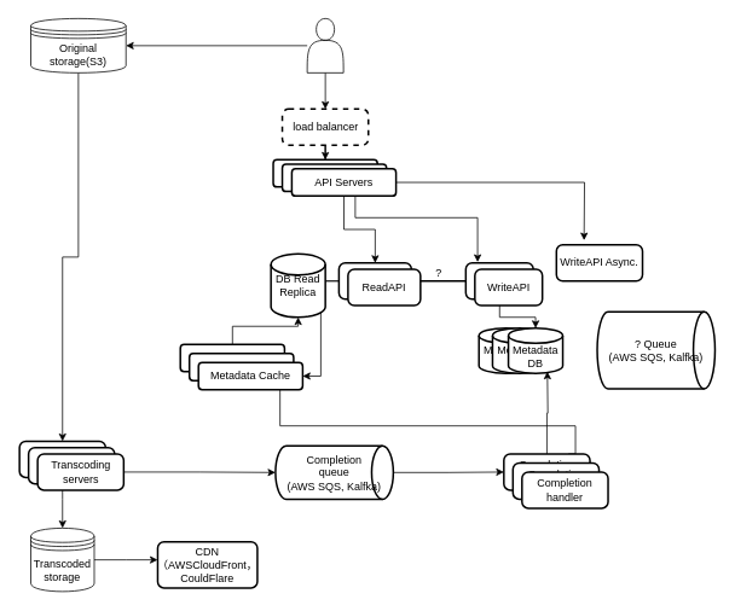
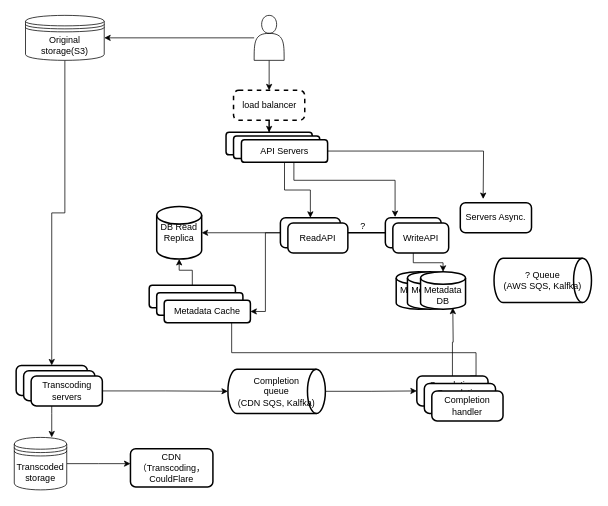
- <mxCell id="43" value="WriteAPI Async." style="rounded=1;whiteSpace=wrap;html=1;absoluteArcSize=1;arcSize=14;strokeWidth=2;" vertex="1" parent="1"><mxGeometry x="613" y="270" width="95" height="40" as="geometry" /></mxCell>
+ <mxCell id="43" value="Servers Async." style="rounded=1;whiteSpace=wrap;html=1;absoluteArcSize=1;arcSize=14;strokeWidth=2;" vertex="1" parent="1"><mxGeometry x="613" y="270" width="95" height="40" as="geometry" /></mxCell>
- <mxCell id="42" value="DB Read&lt;br&gt;Replica" style="strokeWidth=2;html=1;shape=mxgraph.flowchart.database;whiteSpace=wrap;" vertex="1" parent="1"><mxGeometry x="298" y="280" width="60" height="70" as="geometry" /></mxCell>
+ <mxCell id="42" value="DB Read&lt;br&gt;Replica" style="strokeWidth=2;html=1;shape=mxgraph.flowchart.database;whiteSpace=wrap;" vertex="1" parent="1"><mxGeometry x="208" y="275" width="60" height="70" as="geometry" /></mxCell>
- <mxCell id="44" value="? Queue &lt;br&gt;(AWS SQS, Kalfka)" style="strokeWidth=2;html=1;shape=mxgraph.flowchart.direct_data;whiteSpace=wrap;" vertex="1" parent="1"><mxGeometry x="658" y="344" width="130" height="85" as="geometry" /></mxCell>
+ <mxCell id="44" value="? Queue &lt;br&gt;(AWS SQS, Kalfka)" style="strokeWidth=2;html=1;shape=mxgraph.flowchart.direct_data;whiteSpace=wrap;" vertex="1" parent="1"><mxGeometry x="658" y="344" width="130" height="59" as="geometry" /></mxCell>
- <mxCell id="22" value="Completion &lt;br&gt;queue &lt;br&gt;(AWS SQS, Kalfka)" style="strokeWidth=2;html=1;shape=mxgraph.flowchart.direct_data;whiteSpace=wrap;" vertex="1" parent="1"><mxGeometry x="303" y="492" width="130" height="59" as="geometry" /></mxCell>
+ <mxCell id="22" value="Completion &lt;br&gt;queue &lt;br&gt;(CDN SQS, Kalfka)" style="strokeWidth=2;html=1;shape=mxgraph.flowchart.direct_data;whiteSpace=wrap;" vertex="1" parent="1"><mxGeometry x="303" y="492" width="130" height="59" as="geometry" /></mxCell>
- <mxCell id="18" value="Transcoded storage" style="shape=datastore;whiteSpace=wrap;html=1;" vertex="1" parent="1"><mxGeometry x="33" y="583" width="70" height="70" as="geometry" /></mxCell>
+ <mxCell id="18" value="Transcoded storage" style="shape=datastore;whiteSpace=wrap;html=1;" vertex="1" parent="1"><mxGeometry x="18" y="583" width="70" height="70" as="geometry" /></mxCell>
- <mxCell id="19" value="CDN&lt;br&gt;（AWSCloudFront，&lt;br&gt;CouldFlare" style="rounded=1;whiteSpace=wrap;html=1;absoluteArcSize=1;arcSize=14;strokeWidth=2;" vertex="1" parent="1"><mxGeometry x="173" y="598" width="110" height="51" as="geometry" /></mxCell>
+ <mxCell id="19" value="CDN&lt;br&gt;（Transcoding，&lt;br&gt;CouldFlare" style="rounded=1;whiteSpace=wrap;html=1;absoluteArcSize=1;arcSize=14;strokeWidth=2;" vertex="1" parent="1"><mxGeometry x="173" y="598" width="110" height="51" as="geometry" /></mxCell>
